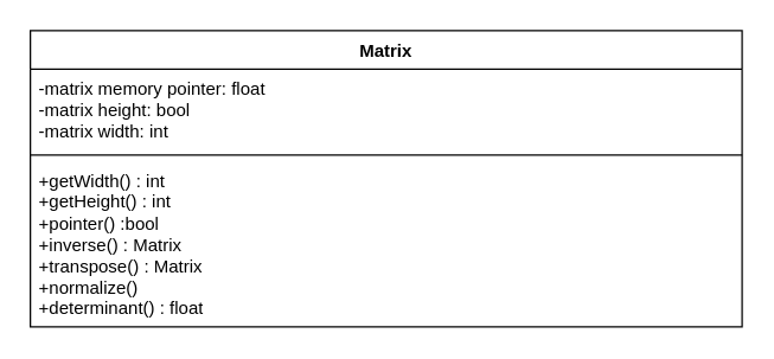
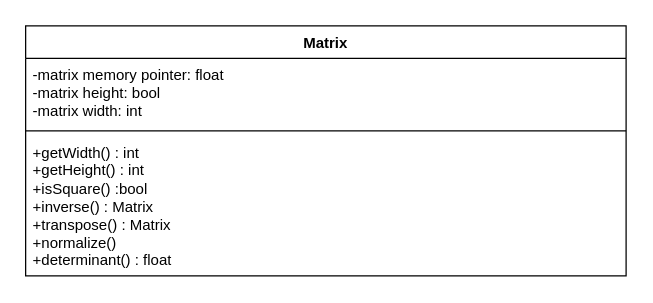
- <mxCell id="5" value="+getWidth() : int&lt;br&gt;+getHeight() : int&lt;br&gt;+pointer() :bool&lt;br&gt;+inverse() : Matrix&lt;br&gt;+transpose() : Matrix&lt;br&gt;+normalize()&lt;br&gt;+determinant() : float&lt;br&gt;" style="text;strokeColor=none;fillColor=none;align=left;verticalAlign=top;spacingLeft=4;spacingRight=4;overflow=hidden;rotatable=0;points=[[0,0.5],[1,0.5]];portConstraint=eastwest;whiteSpace=wrap;html=1;" vertex="1" parent="2"><mxGeometry y="88" width="480" height="112" as="geometry" /></mxCell>
+ <mxCell id="5" value="+getWidth() : int&lt;br&gt;+getHeight() : int&lt;br&gt;+isSquare() :bool&lt;br&gt;+inverse() : Matrix&lt;br&gt;+transpose() : Matrix&lt;br&gt;+normalize()&lt;br&gt;+determinant() : float&lt;br&gt;" style="text;strokeColor=none;fillColor=none;align=left;verticalAlign=top;spacingLeft=4;spacingRight=4;overflow=hidden;rotatable=0;points=[[0,0.5],[1,0.5]];portConstraint=eastwest;whiteSpace=wrap;html=1;" vertex="1" parent="2"><mxGeometry y="88" width="480" height="112" as="geometry" /></mxCell>
